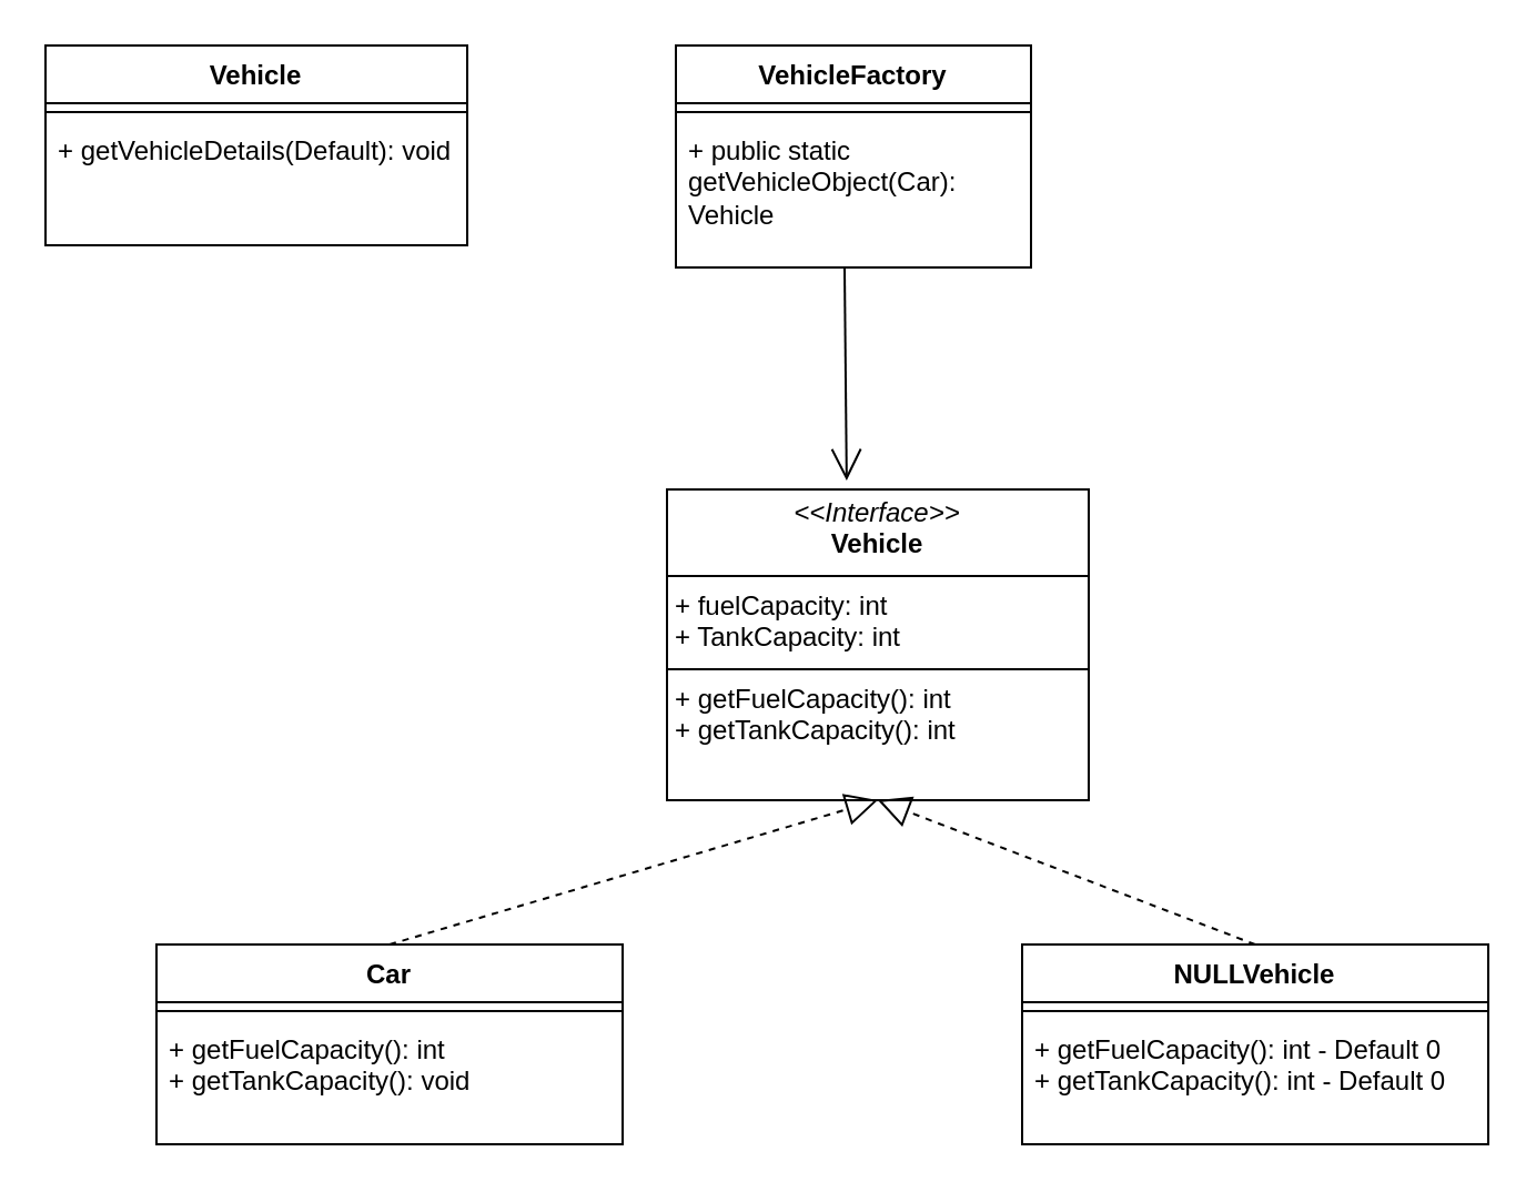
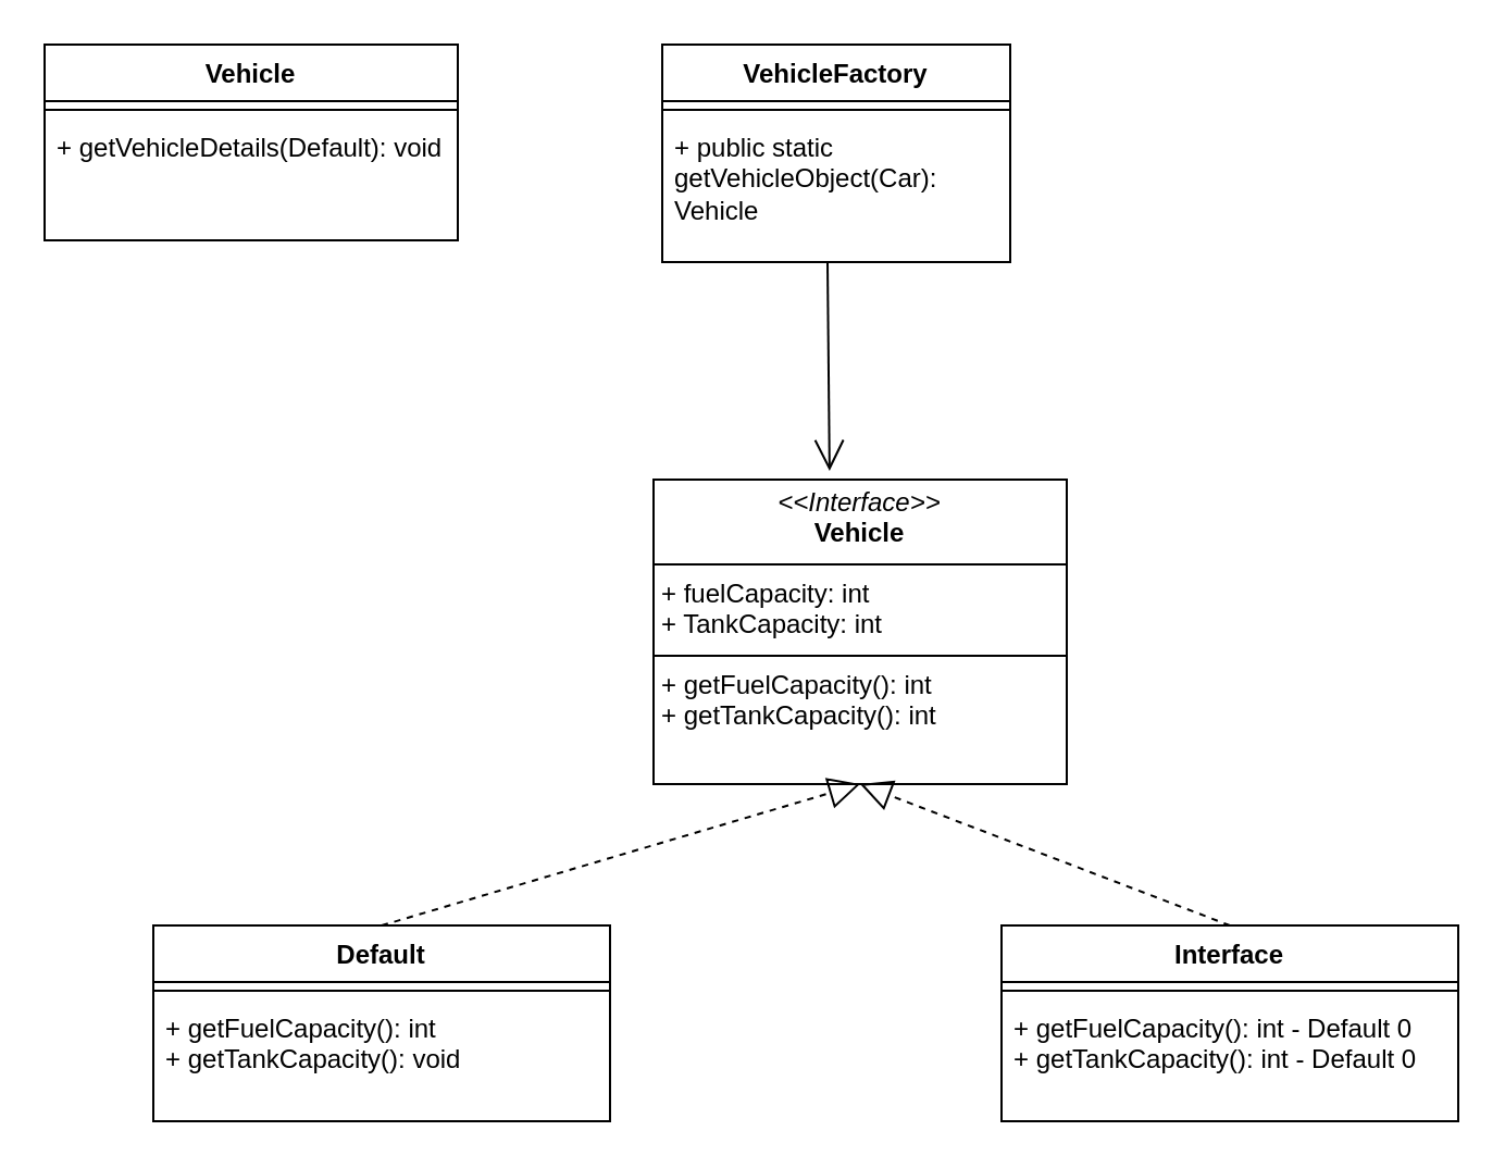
- <mxCell id="2" value="Car" style="swimlane;fontStyle=1;align=center;verticalAlign=top;childLayout=stackLayout;horizontal=1;startSize=26;horizontalStack=0;resizeParent=1;resizeParentMax=0;resizeLast=0;collapsible=1;marginBottom=0;whiteSpace=wrap;html=1;" vertex="1" parent="1"><mxGeometry x="70" y="425" width="210" height="90" as="geometry" /></mxCell>
+ <mxCell id="2" value="Default" style="swimlane;fontStyle=1;align=center;verticalAlign=top;childLayout=stackLayout;horizontal=1;startSize=26;horizontalStack=0;resizeParent=1;resizeParentMax=0;resizeLast=0;collapsible=1;marginBottom=0;whiteSpace=wrap;html=1;" vertex="1" parent="1"><mxGeometry x="70" y="425" width="210" height="90" as="geometry" /></mxCell>
- <mxCell id="6" value="NULLVehicle" style="swimlane;fontStyle=1;align=center;verticalAlign=top;childLayout=stackLayout;horizontal=1;startSize=26;horizontalStack=0;resizeParent=1;resizeParentMax=0;resizeLast=0;collapsible=1;marginBottom=0;whiteSpace=wrap;html=1;" vertex="1" parent="1"><mxGeometry x="460" y="425" width="210" height="90" as="geometry" /></mxCell>
+ <mxCell id="6" value="Interface" style="swimlane;fontStyle=1;align=center;verticalAlign=top;childLayout=stackLayout;horizontal=1;startSize=26;horizontalStack=0;resizeParent=1;resizeParentMax=0;resizeLast=0;collapsible=1;marginBottom=0;whiteSpace=wrap;html=1;" vertex="1" parent="1"><mxGeometry x="460" y="425" width="210" height="90" as="geometry" /></mxCell>
